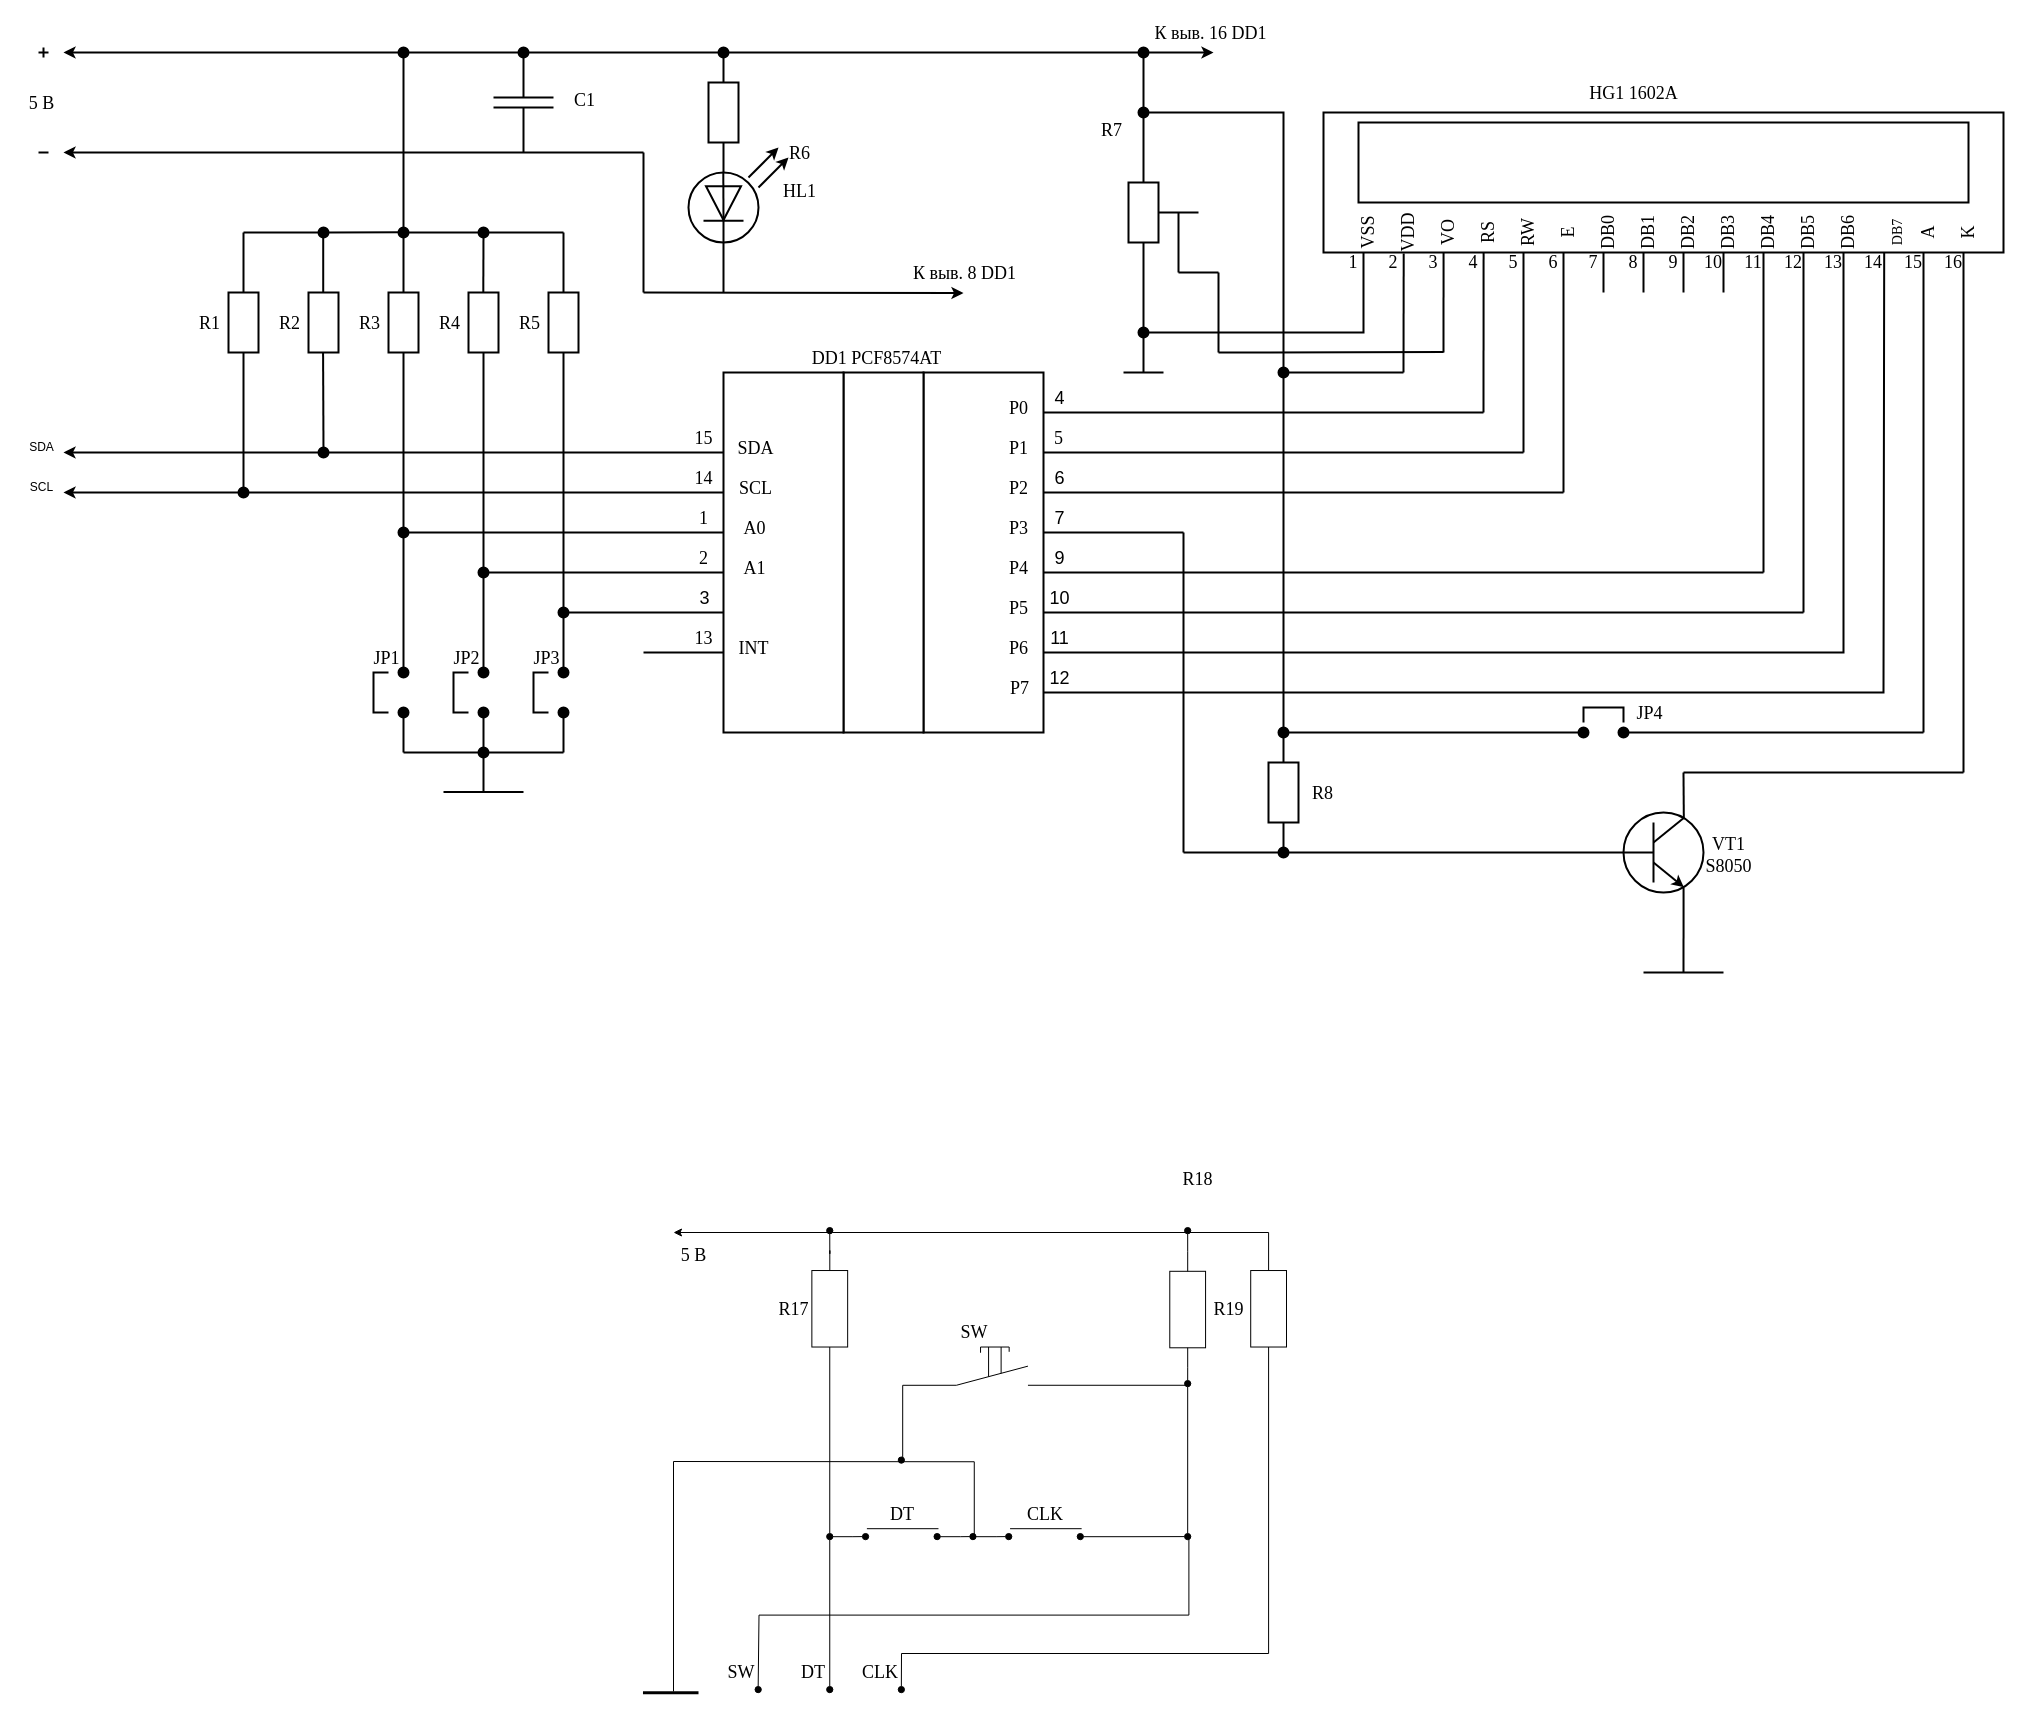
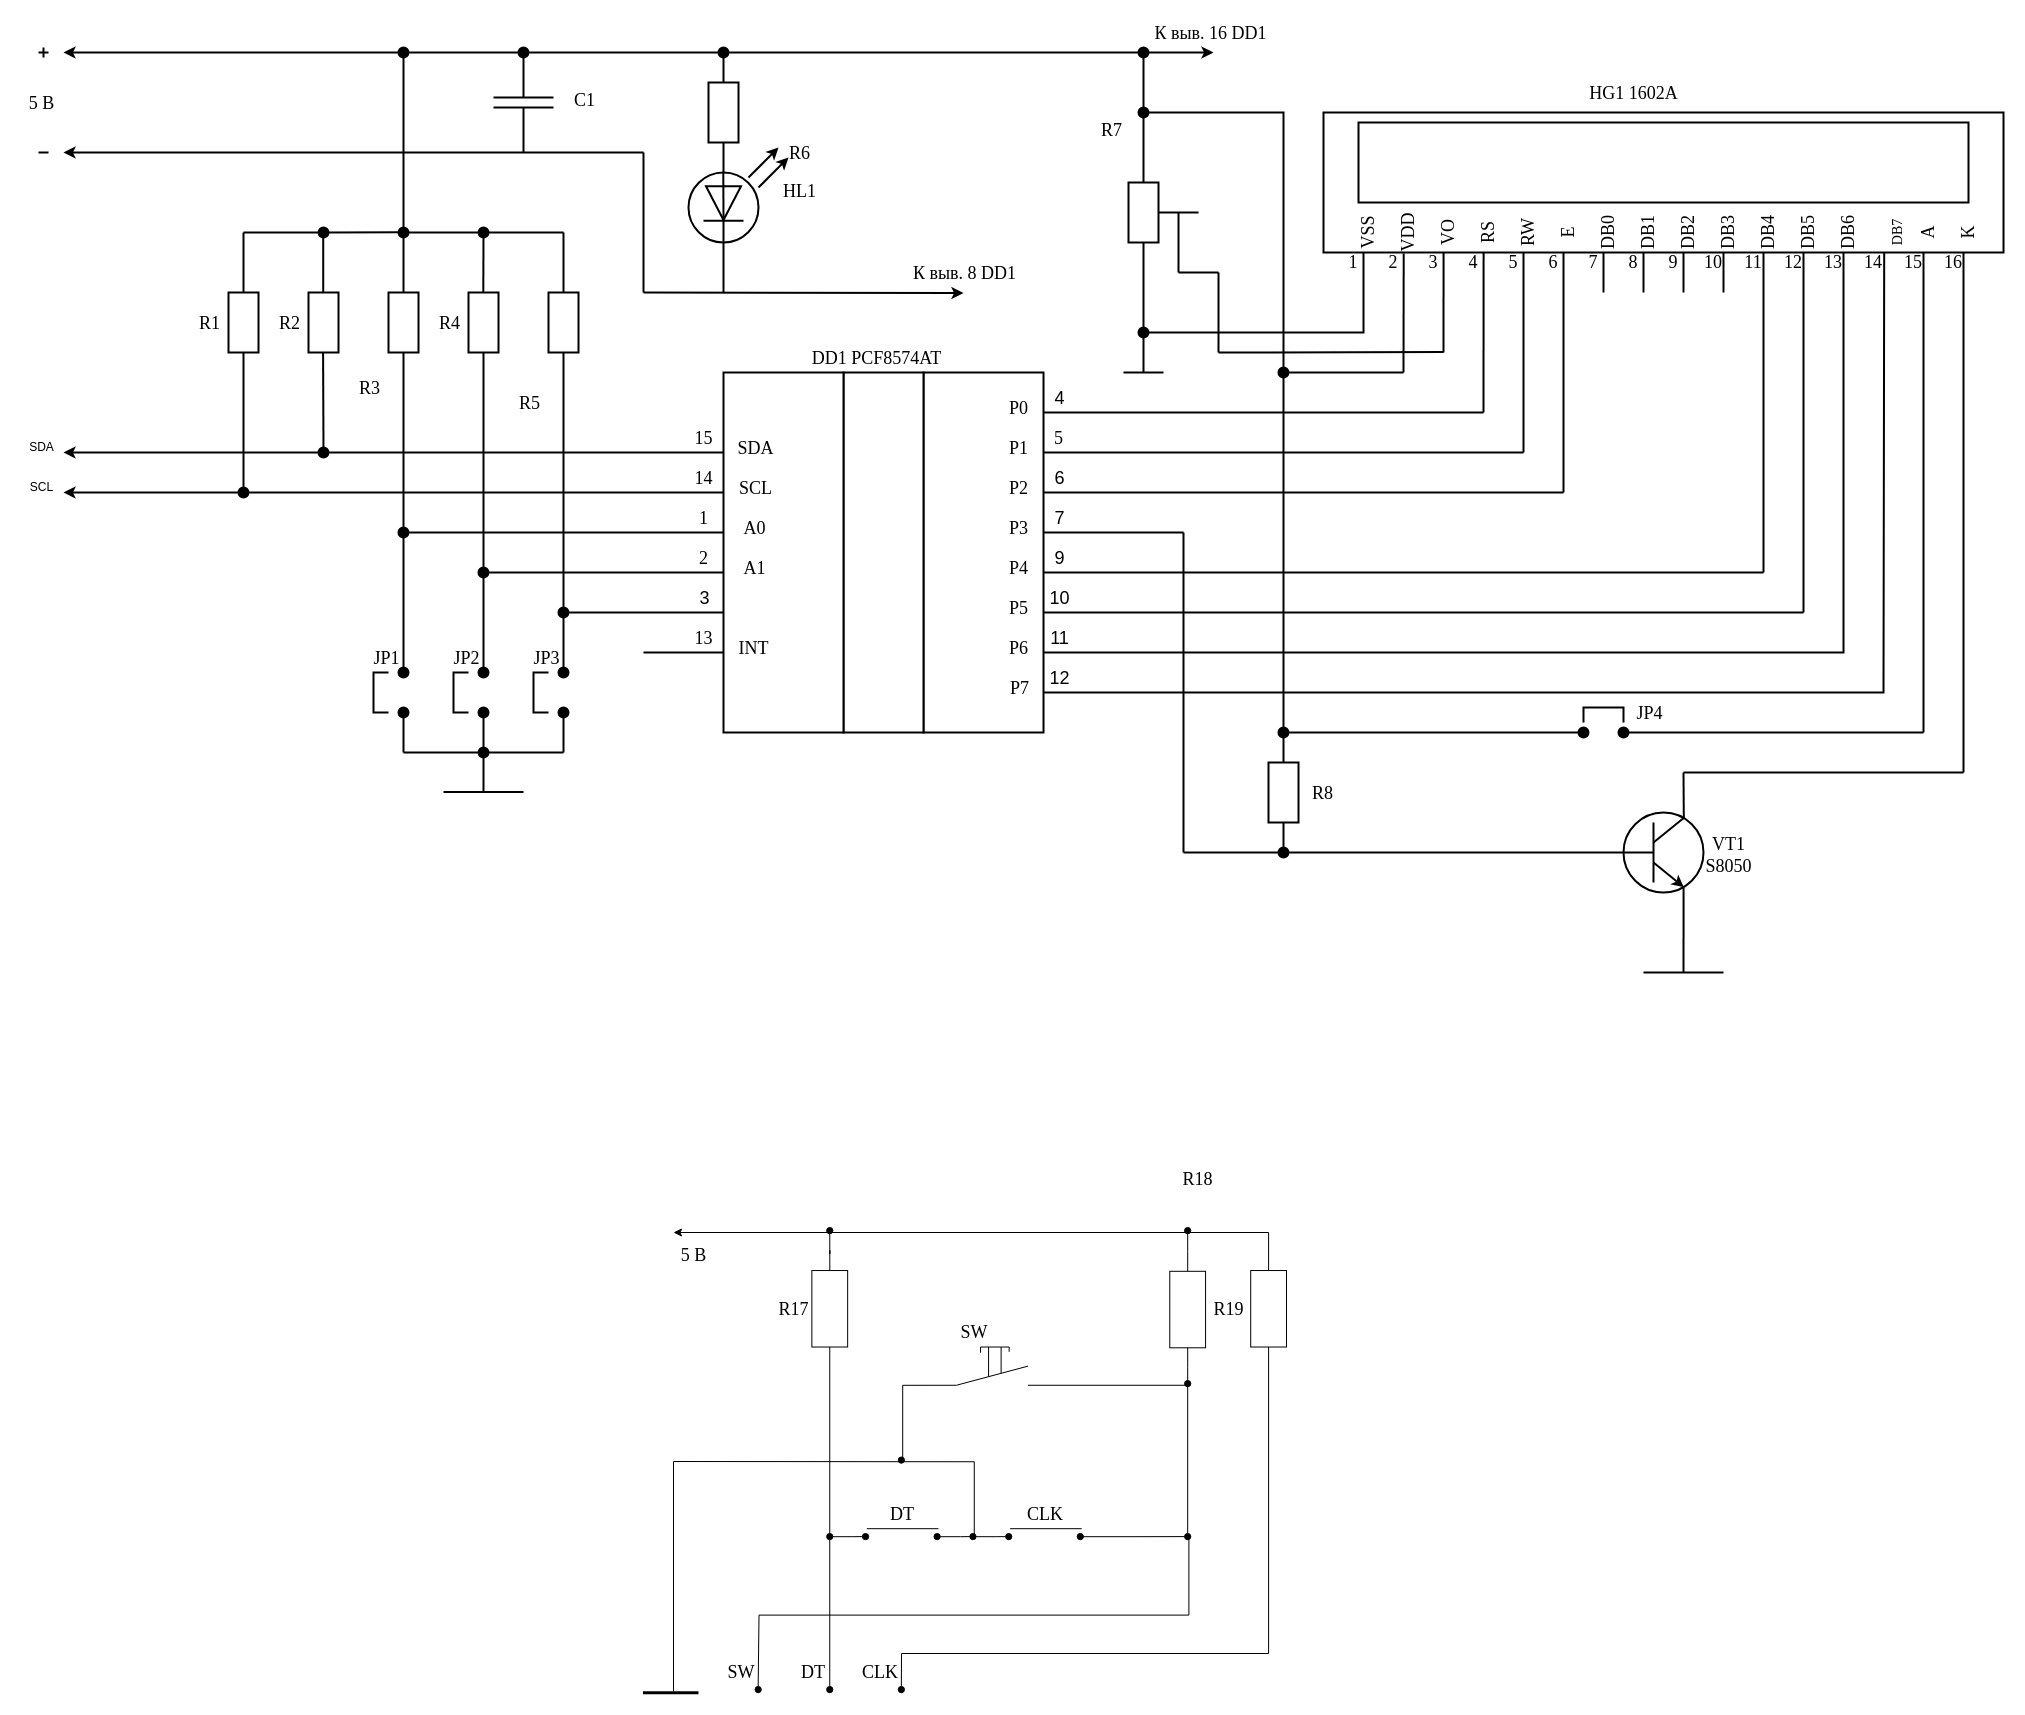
- <mxCell id="199" value="&lt;div style=&quot;font-size: 18px&quot;&gt;&lt;font style=&quot;font-size: 18px&quot; face=&quot;Times New Roman&quot;&gt;R3&lt;/font&gt;&lt;/div&gt;" style="text;html=1;align=center;verticalAlign=middle;resizable=0;points=[];;autosize=1;strokeWidth=2;" parent="1" vertex="1"><mxGeometry x="351" y="310" width="35" height="25" as="geometry" /></mxCell>
+ <mxCell id="199" value="&lt;div style=&quot;font-size: 18px&quot;&gt;&lt;font style=&quot;font-size: 18px&quot; face=&quot;Times New Roman&quot;&gt;R3&lt;/font&gt;&lt;/div&gt;" style="text;html=1;align=center;verticalAlign=middle;resizable=0;points=[];;autosize=1;strokeWidth=2;" parent="1" vertex="1"><mxGeometry x="351" y="375" width="35" height="25" as="geometry" /></mxCell>
- <mxCell id="197" value="&lt;div style=&quot;font-size: 18px&quot;&gt;&lt;font style=&quot;font-size: 18px&quot; face=&quot;Times New Roman&quot;&gt;R5&lt;/font&gt;&lt;/div&gt;" style="text;html=1;align=center;verticalAlign=middle;resizable=0;points=[];;autosize=1;strokeWidth=2;" parent="1" vertex="1"><mxGeometry x="511" y="310" width="35" height="25" as="geometry" /></mxCell>
+ <mxCell id="197" value="&lt;div style=&quot;font-size: 18px&quot;&gt;&lt;font style=&quot;font-size: 18px&quot; face=&quot;Times New Roman&quot;&gt;R5&lt;/font&gt;&lt;/div&gt;" style="text;html=1;align=center;verticalAlign=middle;resizable=0;points=[];;autosize=1;strokeWidth=2;" parent="1" vertex="1"><mxGeometry x="511" y="390" width="35" height="25" as="geometry" /></mxCell>
